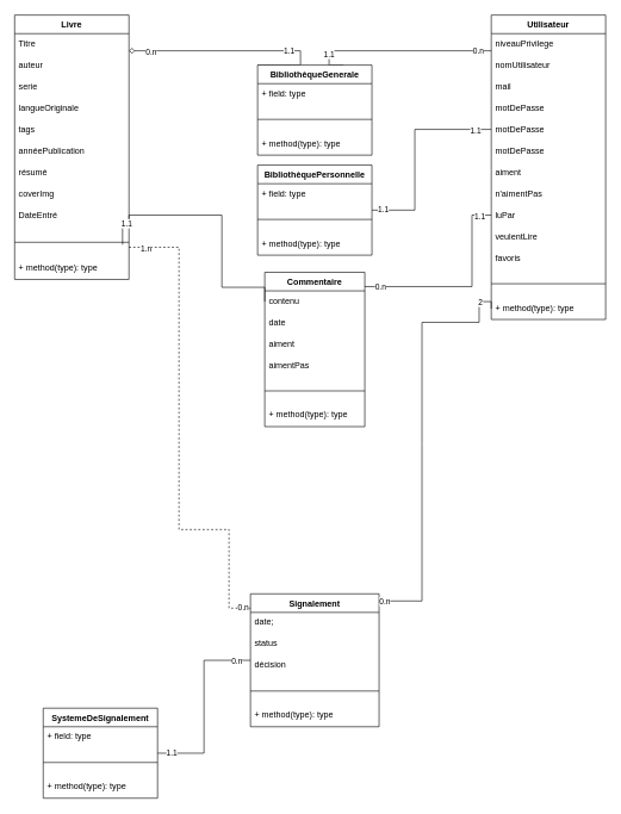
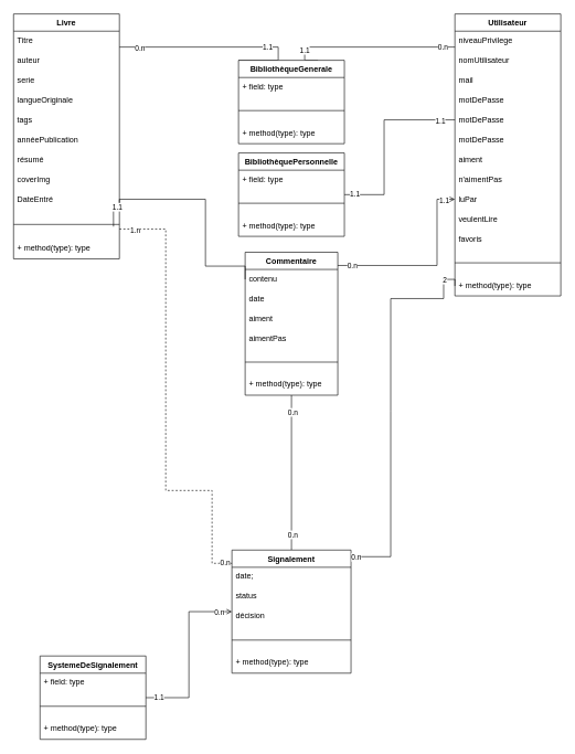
- <mxCell id="52" style="edgeStyle=orthogonalEdgeStyle;rounded=0;orthogonalLoop=1;jettySize=auto;html=1;exitX=0;exitY=0;exitDx=0;exitDy=0;endArrow=diamond;endFill=0;" parent="1" source="55" target="9" edge="1"><mxGeometry relative="1" as="geometry"><Array as="points"><mxPoint x="420" y="90" /><mxPoint x="420" y="70" /></Array></mxGeometry></mxCell>
+ <mxCell id="52" style="edgeStyle=orthogonalEdgeStyle;rounded=0;orthogonalLoop=1;jettySize=auto;html=1;exitX=0;exitY=0;exitDx=0;exitDy=0;endArrow=none;endFill=0;" parent="1" source="55" target="9" edge="1"><mxGeometry relative="1" as="geometry"><Array as="points"><mxPoint x="420" y="90" /><mxPoint x="420" y="70" /></Array></mxGeometry></mxCell>
- <mxCell id="70" style="edgeStyle=orthogonalEdgeStyle;rounded=0;orthogonalLoop=1;jettySize=auto;html=1;endArrow=none;endFill=0;startArrow=none;" parent="1" source="42" target="21" edge="1"><mxGeometry relative="1" as="geometry"><mxPoint x="580" y="375" as="sourcePoint" /><Array as="points"><mxPoint x="660" y="400" /><mxPoint x="660" y="300" /></Array></mxGeometry></mxCell>
+ <mxCell id="70" style="edgeStyle=orthogonalEdgeStyle;rounded=0;orthogonalLoop=1;jettySize=auto;html=1;endArrow=open;endFill=0;startArrow=none;" parent="1" source="42" target="21" edge="1"><mxGeometry relative="1" as="geometry"><mxPoint x="580" y="375" as="sourcePoint" /><Array as="points"><mxPoint x="660" y="400" /><mxPoint x="660" y="300" /></Array></mxGeometry></mxCell>
+ <mxCell id="39" style="edgeStyle=orthogonalEdgeStyle;rounded=0;orthogonalLoop=1;jettySize=auto;html=1;entryX=0.5;entryY=0;entryDx=0;entryDy=0;endArrow=none;endFill=0;" parent="1" source="42" target="61" edge="1"><mxGeometry relative="1" as="geometry" /></mxCell>
+ <mxCell id="40" value="0.n" style="edgeLabel;html=1;align=center;verticalAlign=middle;resizable=0;points=[];" parent="39" vertex="1" connectable="0"><mxGeometry x="-0.785" y="1" relative="1" as="geometry"><mxPoint as="offset" /></mxGeometry></mxCell>
+ <mxCell id="41" value="0.n" style="edgeLabel;html=1;align=center;verticalAlign=middle;resizable=0;points=[];" parent="39" vertex="1" connectable="0"><mxGeometry x="0.793" y="1" relative="1" as="geometry"><mxPoint as="offset" /></mxGeometry></mxCell>
- <mxCell id="2" style="edgeStyle=orthogonalEdgeStyle;rounded=0;orthogonalLoop=1;jettySize=auto;html=1;endArrow=none;endFill=0;" parent="1" source="5" target="61" edge="1"><mxGeometry relative="1" as="geometry" /></mxCell>
+ <mxCell id="2" style="edgeStyle=orthogonalEdgeStyle;rounded=0;orthogonalLoop=1;jettySize=auto;html=1;endArrow=open;endFill=0;" parent="1" source="5" target="61" edge="1"><mxGeometry relative="1" as="geometry" /></mxCell>
